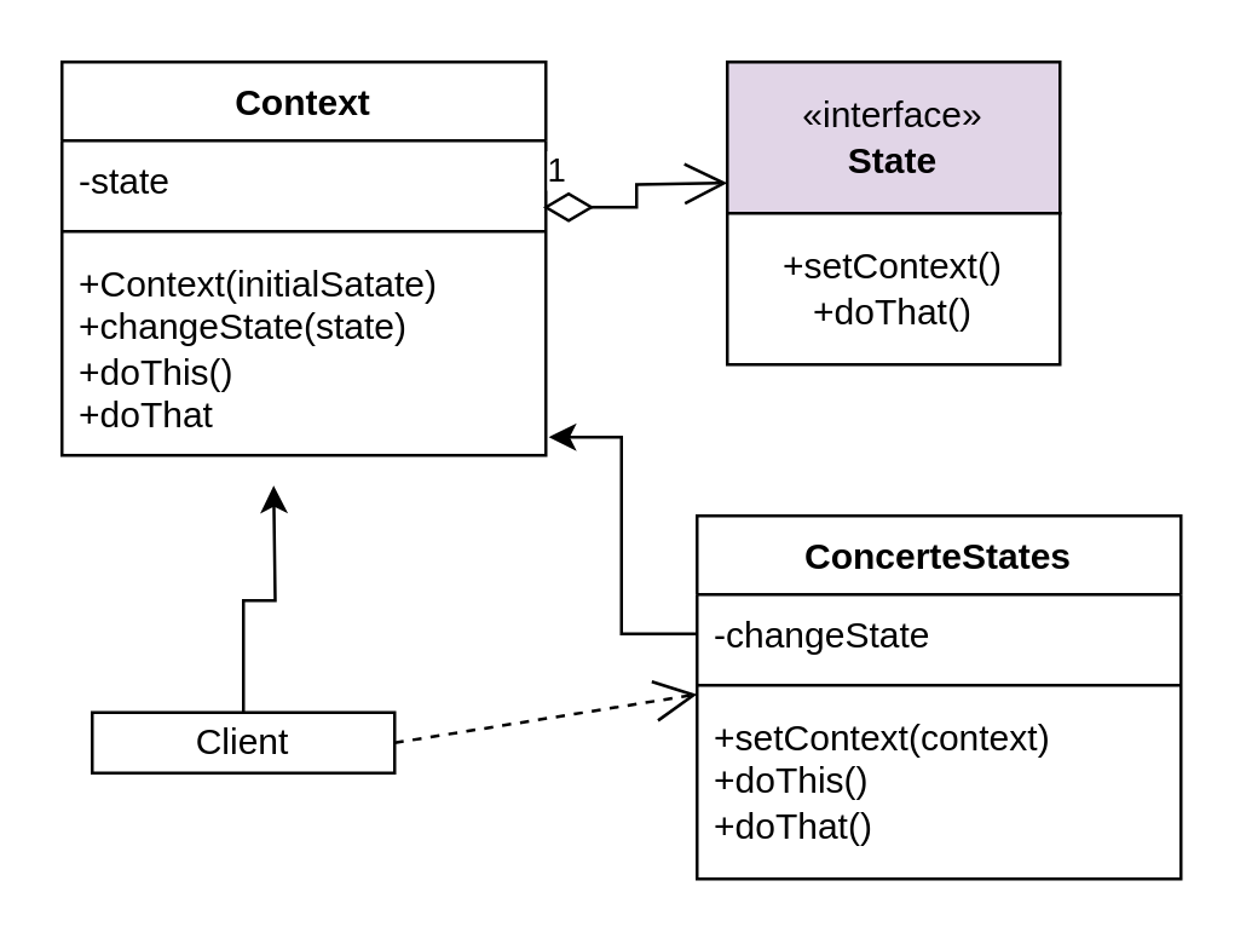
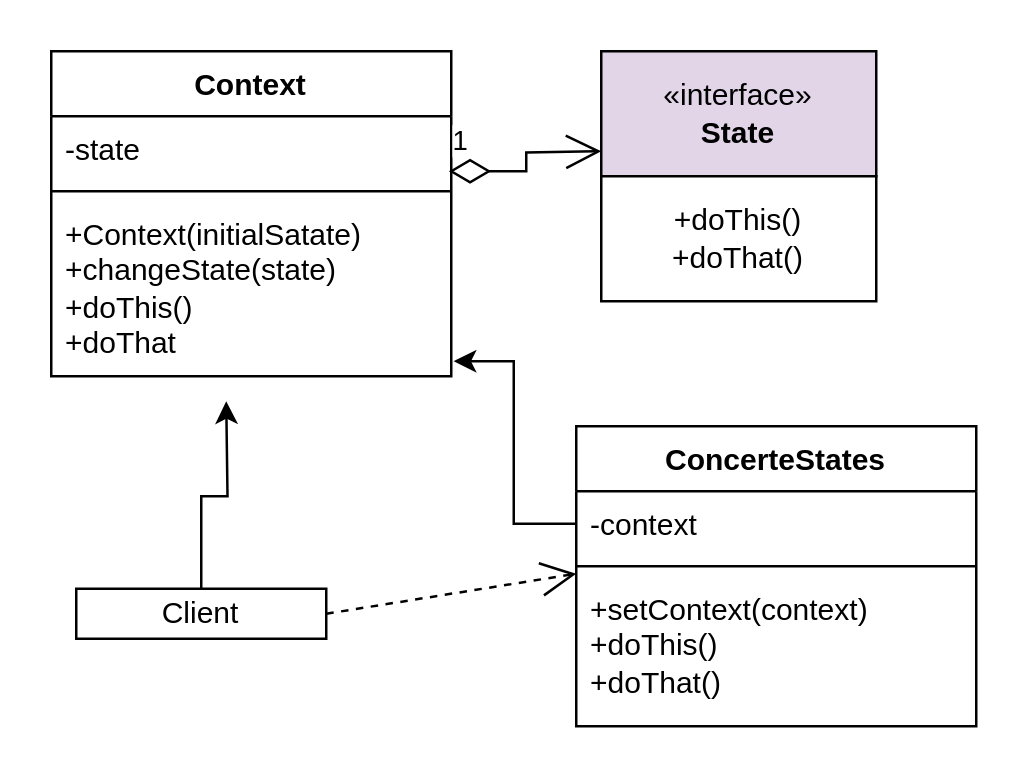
- <mxCell id="13" value="+setContext()&lt;div&gt;+doThat()&lt;/div&gt;" style="html=1;whiteSpace=wrap;" vertex="1" parent="1"><mxGeometry x="240" y="70" width="110" height="50" as="geometry" /></mxCell>
+ <mxCell id="13" value="+doThis()&lt;div&gt;+doThat()&lt;/div&gt;" style="html=1;whiteSpace=wrap;" vertex="1" parent="1"><mxGeometry x="240" y="70" width="110" height="50" as="geometry" /></mxCell>
- <mxCell id="9" value="-changeState" style="text;strokeColor=none;fillColor=none;align=left;verticalAlign=top;spacingLeft=4;spacingRight=4;overflow=hidden;rotatable=0;points=[[0,0.5],[1,0.5]];portConstraint=eastwest;whiteSpace=wrap;html=1;" vertex="1" parent="8"><mxGeometry y="26" width="160" height="26" as="geometry" /></mxCell>
+ <mxCell id="9" value="-context" style="text;strokeColor=none;fillColor=none;align=left;verticalAlign=top;spacingLeft=4;spacingRight=4;overflow=hidden;rotatable=0;points=[[0,0.5],[1,0.5]];portConstraint=eastwest;whiteSpace=wrap;html=1;" vertex="1" parent="8"><mxGeometry y="26" width="160" height="26" as="geometry" /></mxCell>
